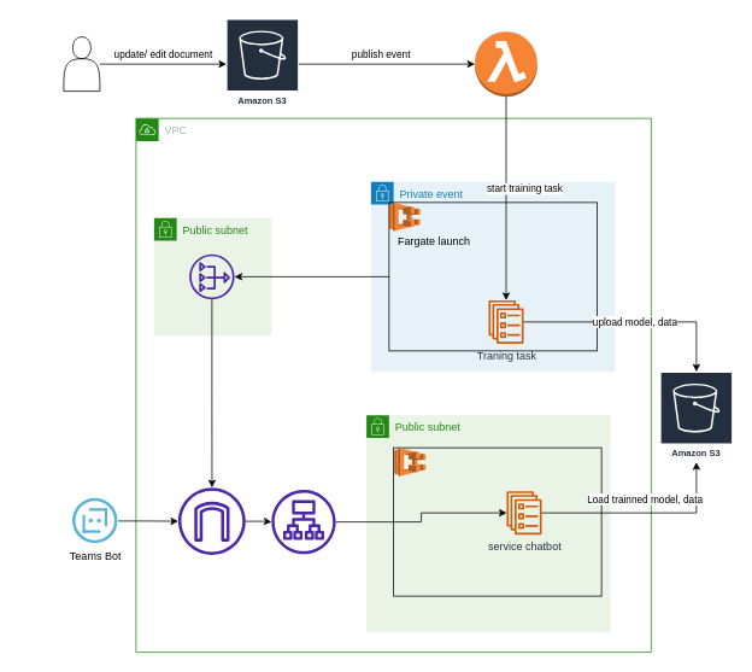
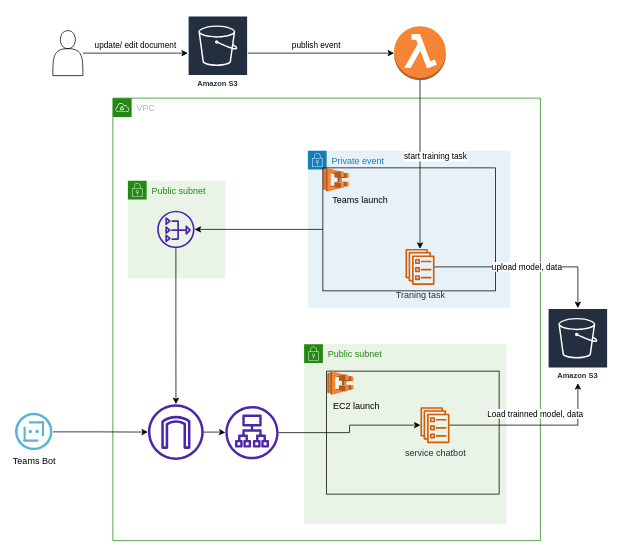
- <mxCell id="19" value="Fargate launch" style="text;html=1;strokeColor=none;fillColor=none;align=center;verticalAlign=middle;whiteSpace=wrap;rounded=0;" vertex="1" parent="15"><mxGeometry x="20" y="51" width="100" height="30" as="geometry" /></mxCell>
+ <mxCell id="19" value="Teams launch" style="text;html=1;strokeColor=none;fillColor=none;align=center;verticalAlign=middle;whiteSpace=wrap;rounded=0;" vertex="1" parent="15"><mxGeometry x="20" y="51" width="100" height="30" as="geometry" /></mxCell>
+ <mxCell id="12" value="EC2 launch" style="text;html=1;strokeColor=none;fillColor=none;align=center;verticalAlign=middle;whiteSpace=wrap;rounded=0;" vertex="1" parent="8"><mxGeometry x="30" y="67.5" width="80" height="30" as="geometry" /></mxCell>
- <mxCell id="27" value="Teams Bot" style="sketch=0;aspect=fixed;html=1;points=[];align=center;image;fontSize=12;image=img/lib/mscae/Bot_Services.svg;" vertex="1" parent="1"><mxGeometry x="80" y="550" width="50" height="50" as="geometry" /></mxCell>
+ <mxCell id="27" value="Teams Bot" style="sketch=0;aspect=fixed;html=1;points=[];align=center;image;fontSize=12;image=img/lib/mscae/Bot_Services.svg;" vertex="1" parent="1"><mxGeometry x="20" y="550" width="50" height="50" as="geometry" /></mxCell>
